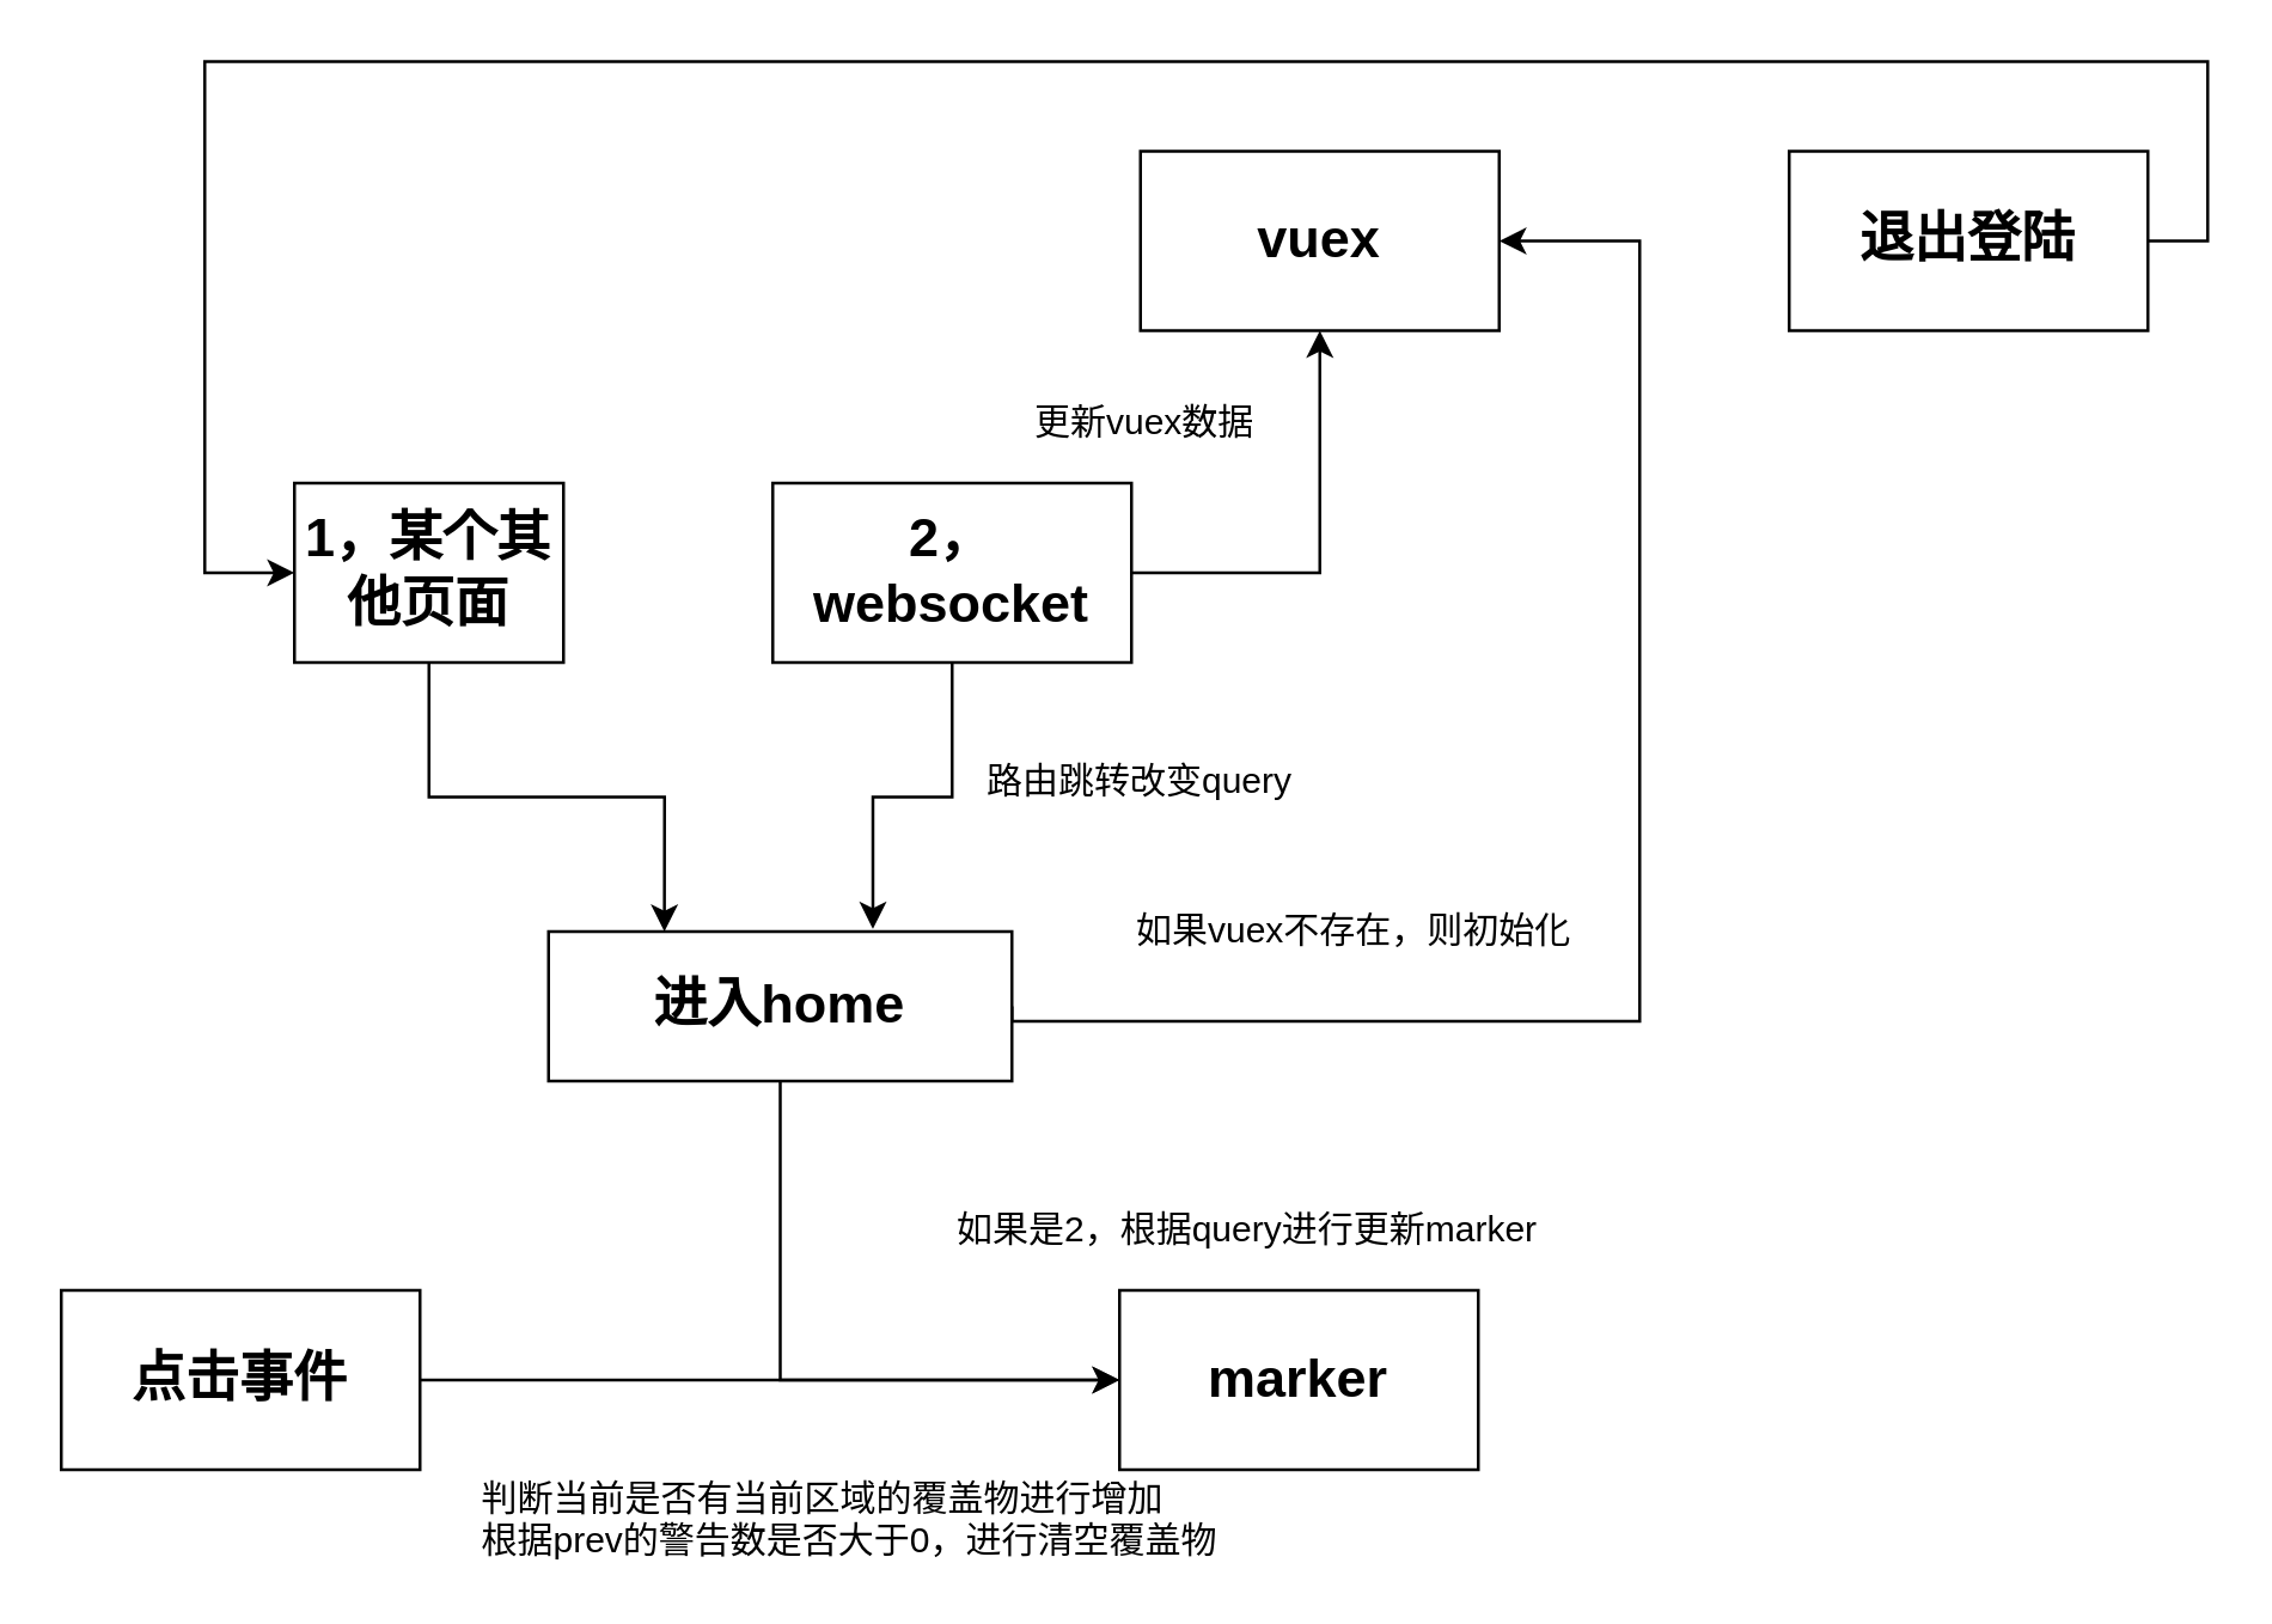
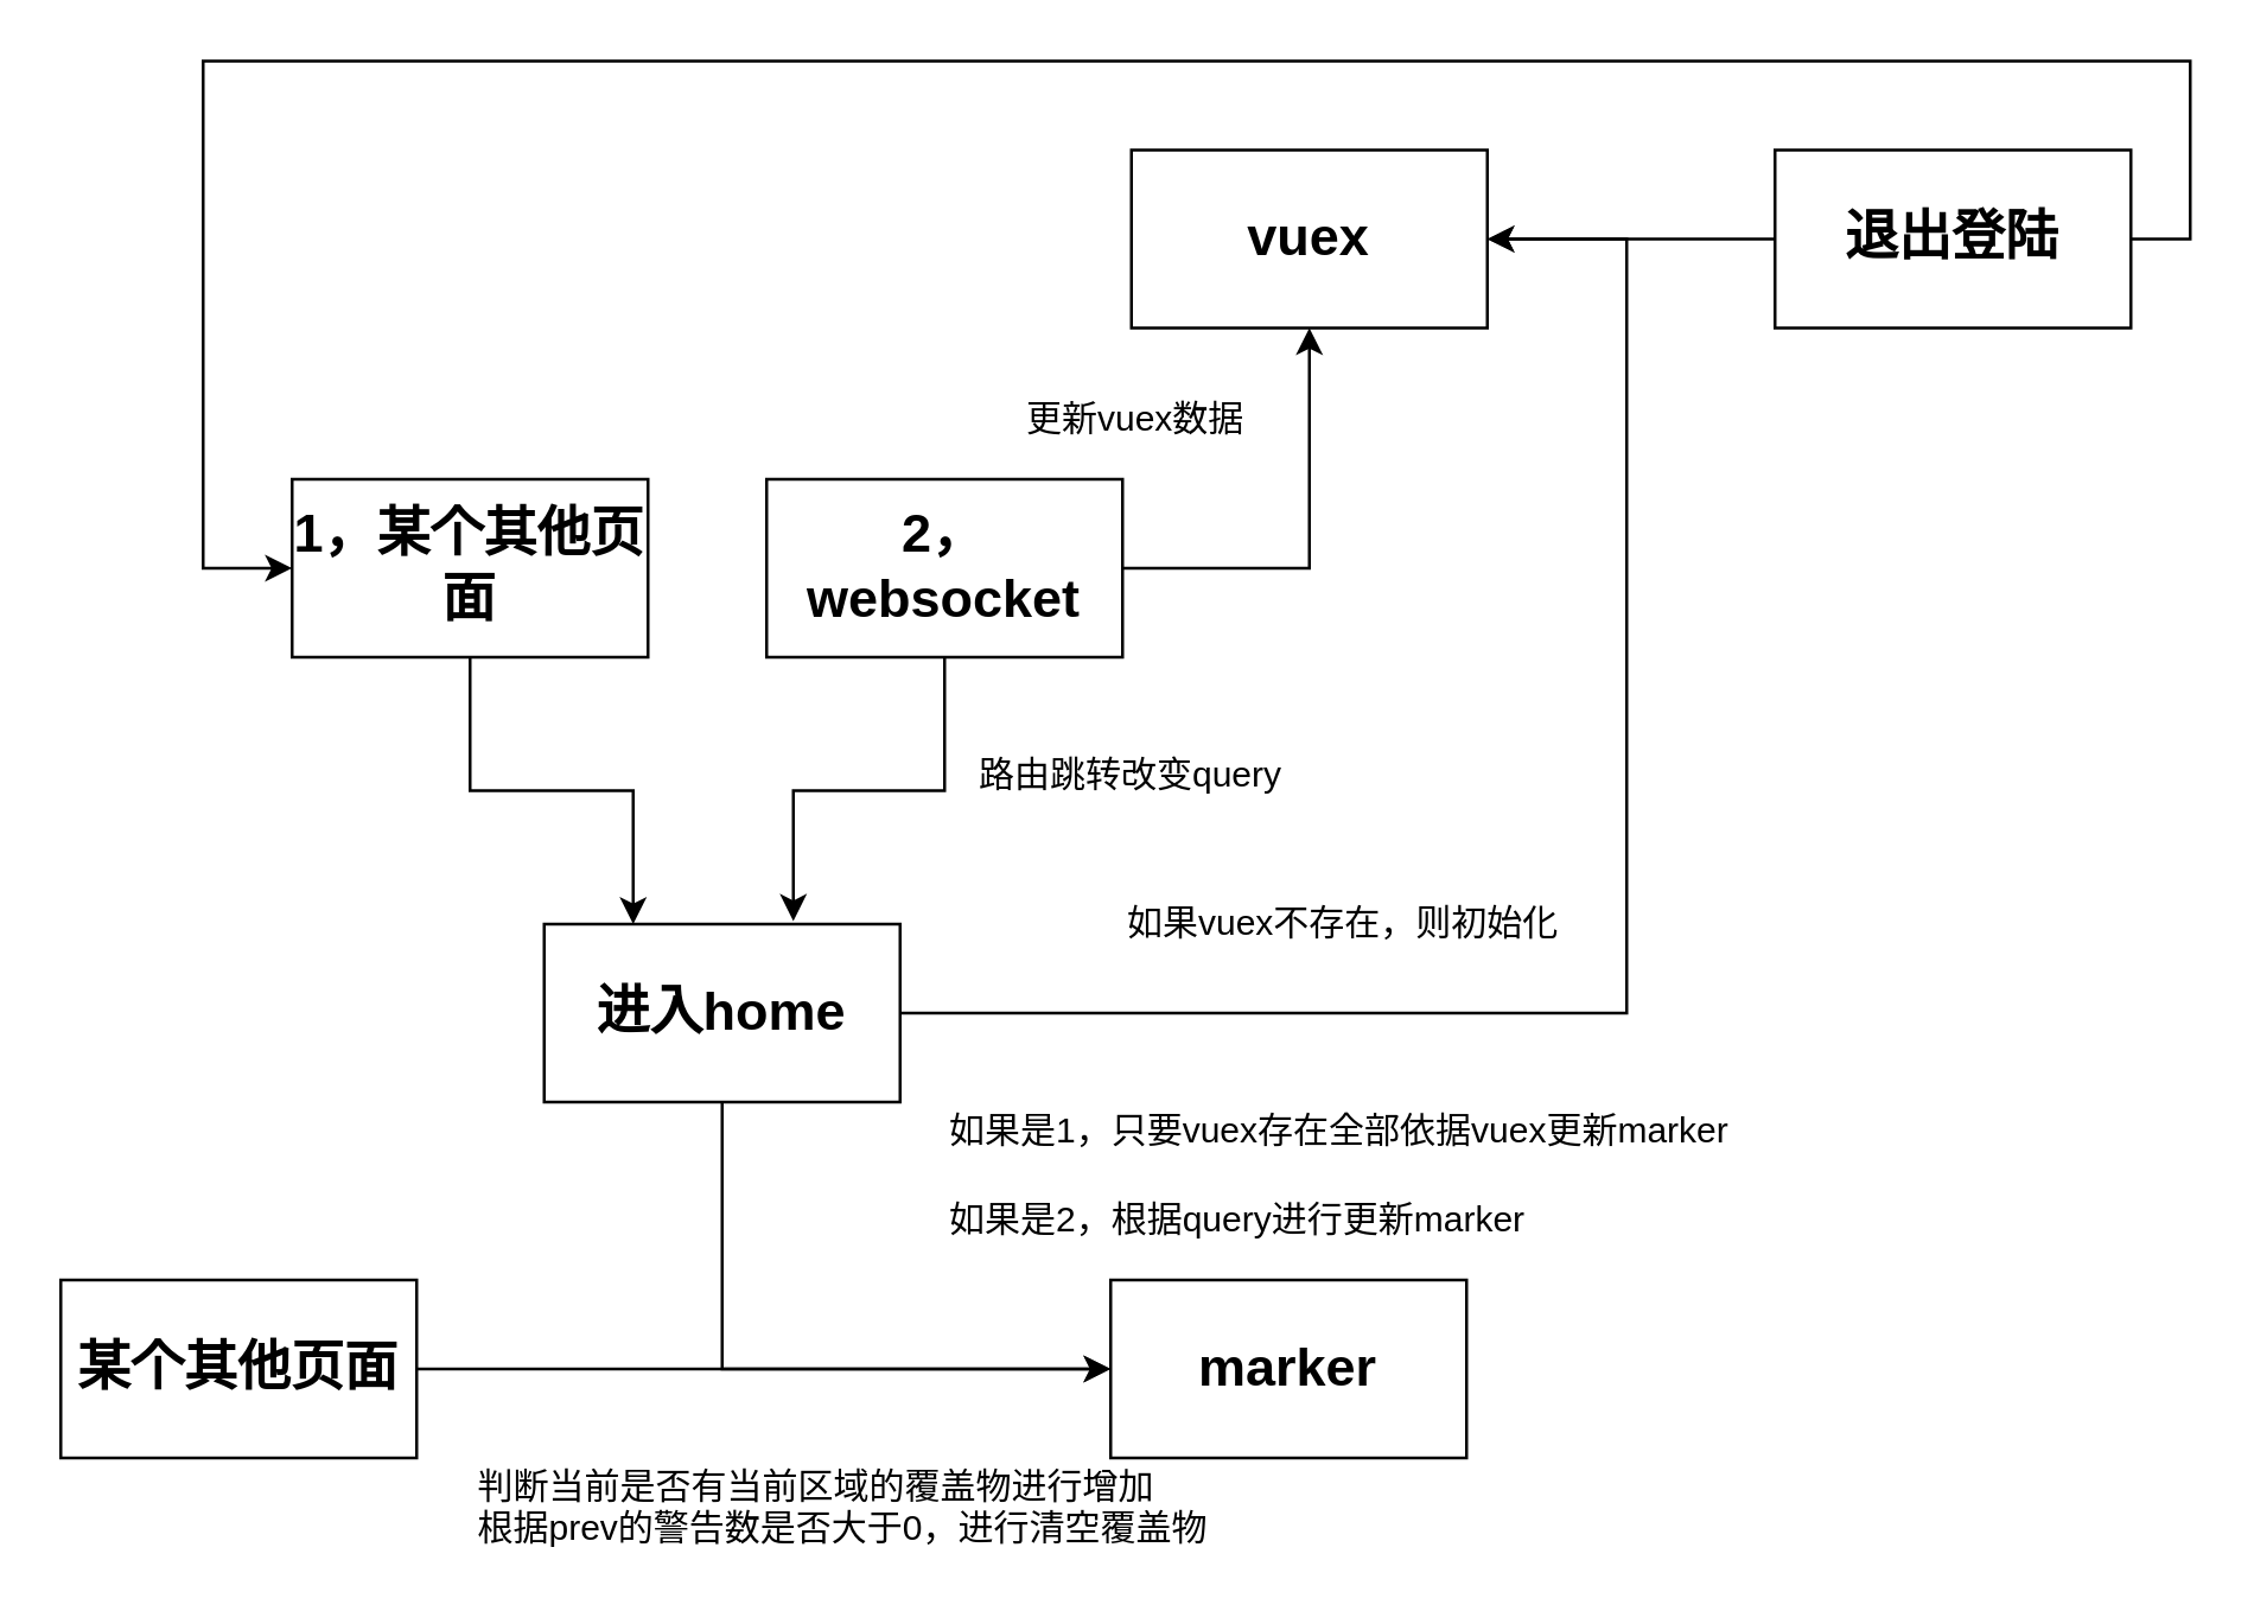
+ <mxCell id="20" style="edgeStyle=orthogonalEdgeStyle;rounded=0;orthogonalLoop=1;jettySize=auto;html=1;exitX=0;exitY=0.5;exitDx=0;exitDy=0;entryX=1;entryY=0.5;entryDx=0;entryDy=0;" parent="1" source="22" target="5" edge="1"><mxGeometry relative="1" as="geometry" /></mxCell>
- <mxCell id="16" value="&lt;h2&gt;1，某个其他页面&lt;/h2&gt;" style="rounded=0;whiteSpace=wrap;html=1;" parent="1" vertex="1"><mxGeometry x="98" y="161" width="90" height="60" as="geometry" /></mxCell>
+ <mxCell id="16" value="&lt;h2&gt;1，某个其他页面&lt;/h2&gt;" style="rounded=0;whiteSpace=wrap;html=1;" parent="1" vertex="1"><mxGeometry x="98" y="161" width="120" height="60" as="geometry" /></mxCell>
- <mxCell id="9" value="&lt;h2&gt;进入home&lt;/h2&gt;" style="rounded=0;whiteSpace=wrap;html=1;" parent="1" vertex="1"><mxGeometry x="183" y="311" width="155" height="50" as="geometry" /></mxCell>
+ <mxCell id="9" value="&lt;h2&gt;进入home&lt;/h2&gt;" style="rounded=0;whiteSpace=wrap;html=1;" parent="1" vertex="1"><mxGeometry x="183" y="311" width="120" height="60" as="geometry" /></mxCell>
+ <mxCell id="17" value="如果是1，只要vuex存在全部依据vuex更新marker" style="text;html=1;resizable=0;points=[];autosize=1;align=left;verticalAlign=top;spacingTop=-4;" parent="1" vertex="1"><mxGeometry x="318" y="371" width="280" height="20" as="geometry" /></mxCell>
- <mxCell id="11" value="&lt;h2&gt;点击事件&lt;/h2&gt;" style="rounded=0;whiteSpace=wrap;html=1;" parent="1" vertex="1"><mxGeometry x="20" y="431" width="120" height="60" as="geometry" /></mxCell>
+ <mxCell id="11" value="&lt;h2&gt;某个其他页面&lt;/h2&gt;" style="rounded=0;whiteSpace=wrap;html=1;" parent="1" vertex="1"><mxGeometry x="20" y="431" width="120" height="60" as="geometry" /></mxCell>
